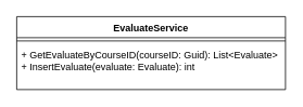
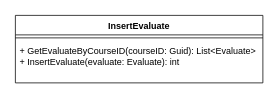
- <mxCell id="2" value="EvaluateService" style="swimlane;fontStyle=1;align=center;verticalAlign=top;childLayout=stackLayout;horizontal=1;startSize=26;horizontalStack=0;resizeParent=1;resizeParentMax=0;resizeLast=0;collapsible=1;marginBottom=0;" parent="1" vertex="1"><mxGeometry x="20" y="20" width="330" height="90" as="geometry" /></mxCell>
+ <mxCell id="2" value="InsertEvaluate" style="swimlane;fontStyle=1;align=center;verticalAlign=top;childLayout=stackLayout;horizontal=1;startSize=26;horizontalStack=0;resizeParent=1;resizeParentMax=0;resizeLast=0;collapsible=1;marginBottom=0;" parent="1" vertex="1"><mxGeometry x="20" y="20" width="330" height="90" as="geometry" /></mxCell>
